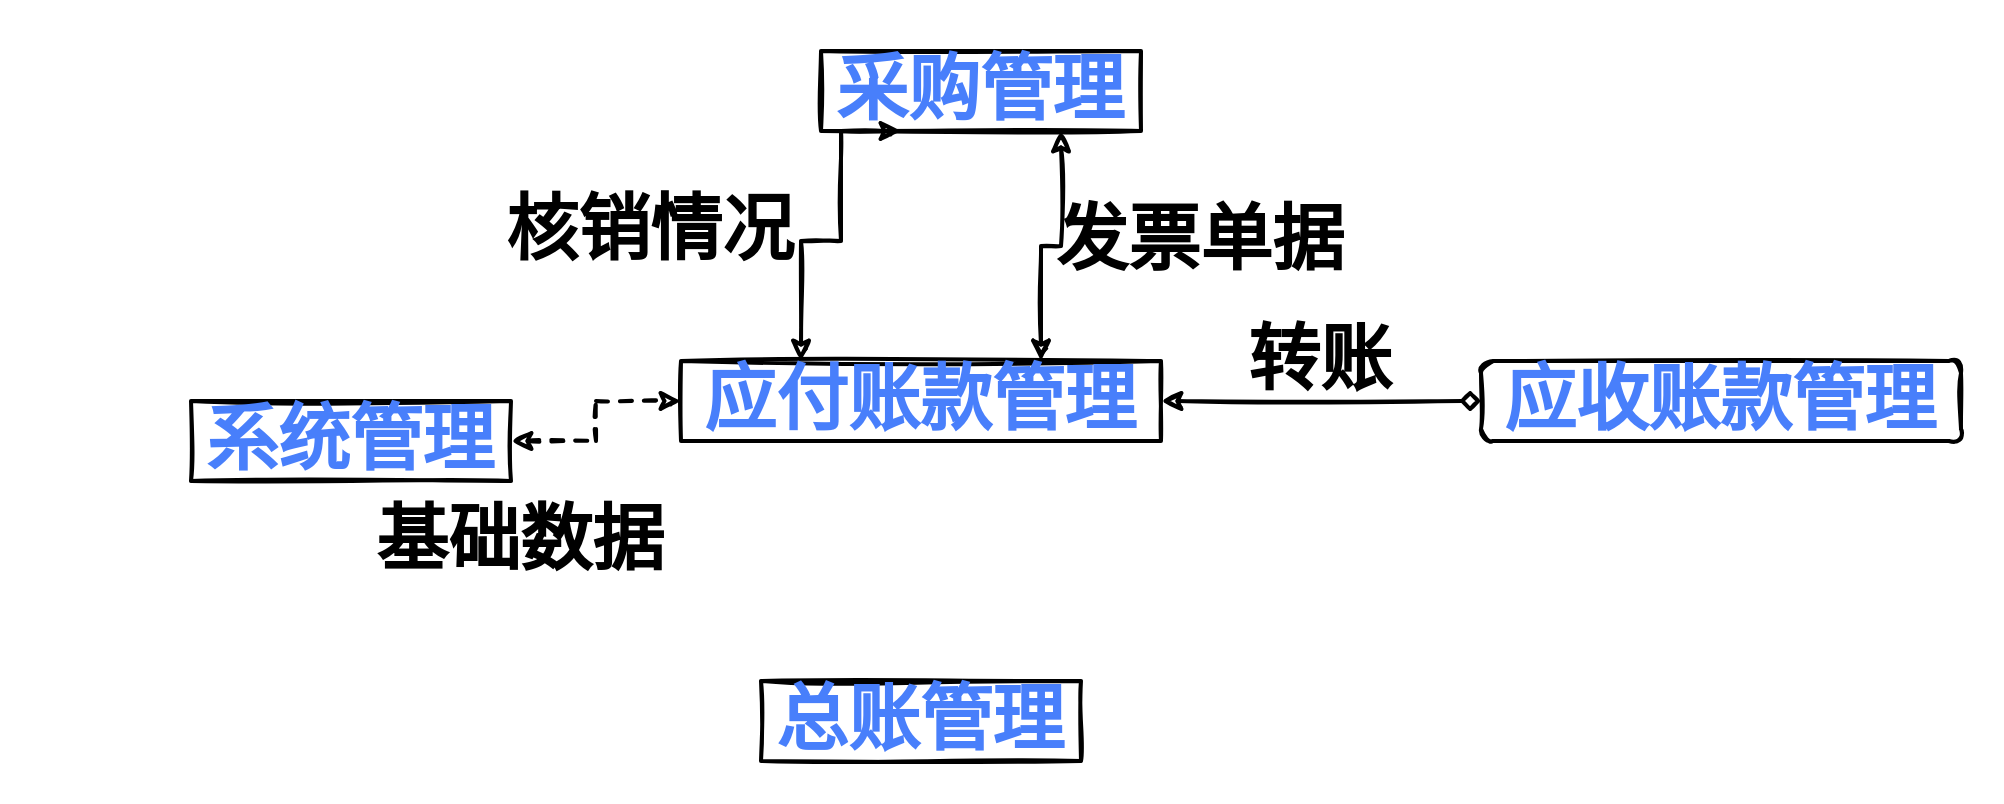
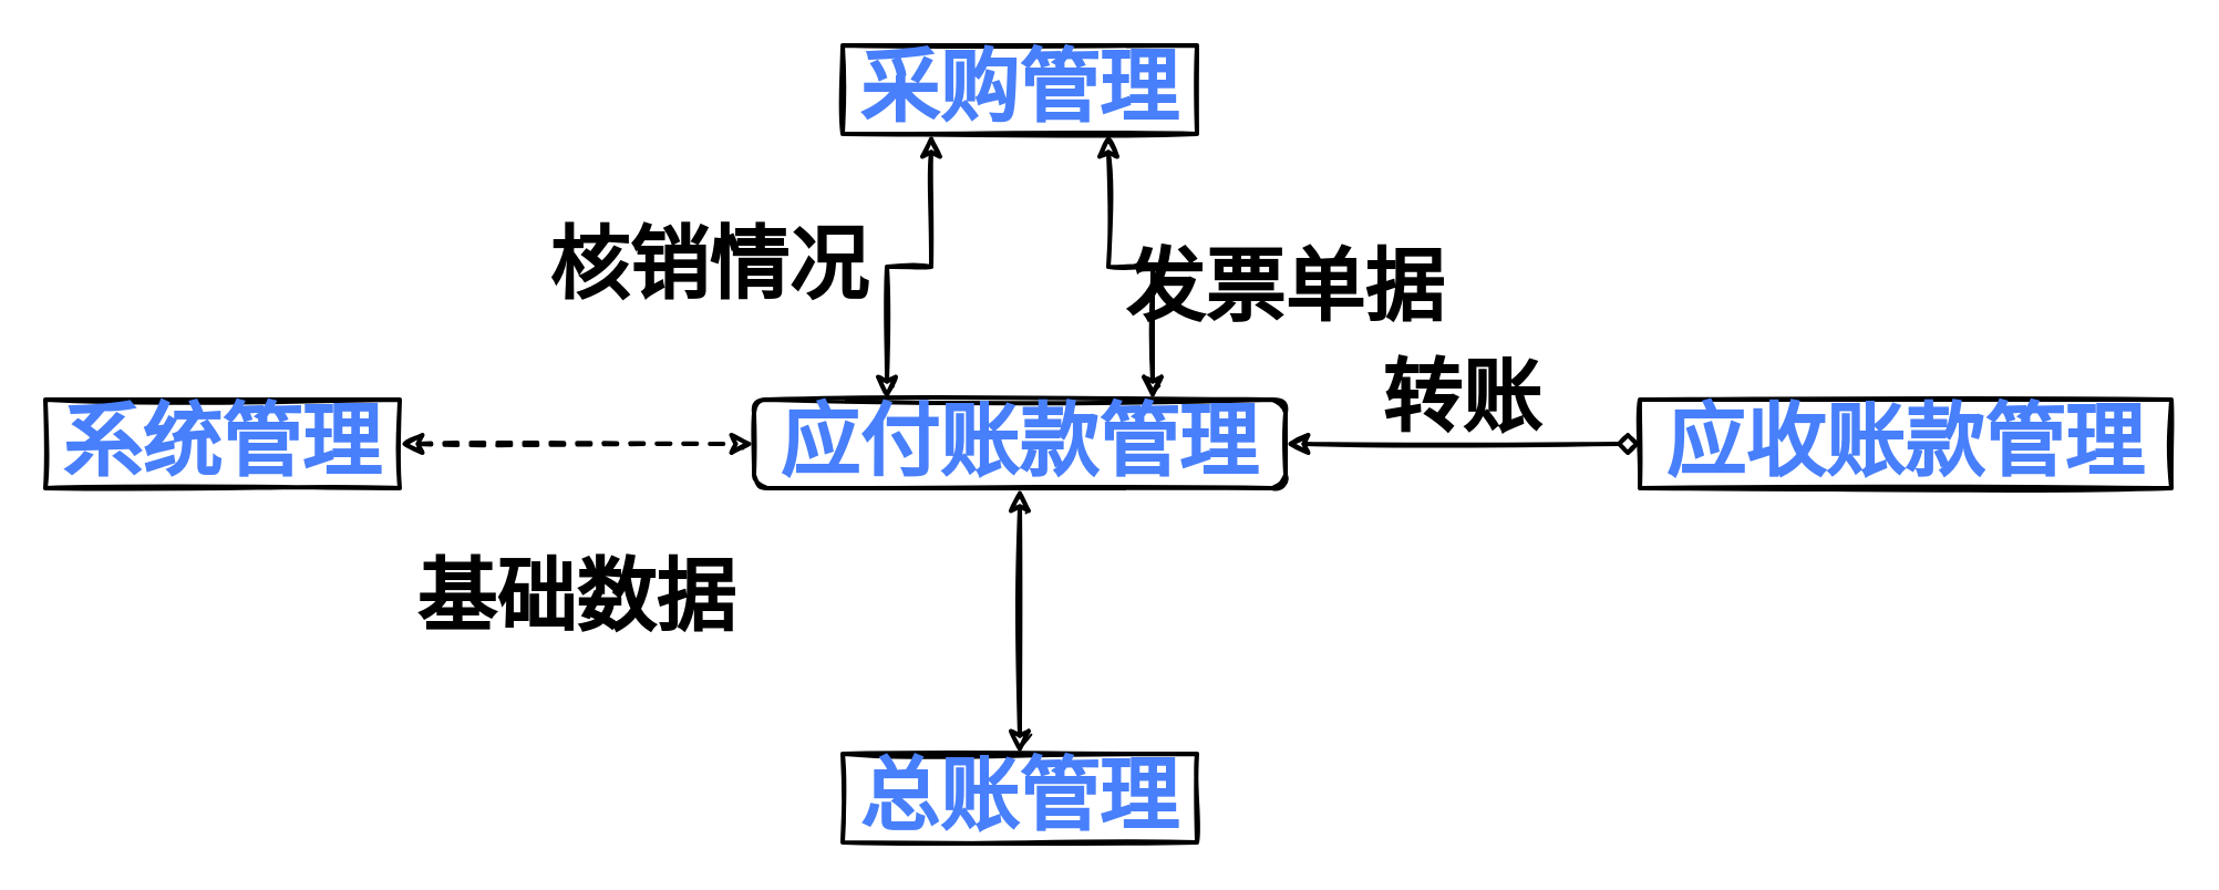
- <mxCell id="10" value="采购管理" style="rounded=0;whiteSpace=wrap;html=1;sketch=1;fontFamily=FZJingLeiS-R-GB;fontSize=36;fontColor=#487FFB;strokeWidth=2;fillColor=none;fontStyle=1" vertex="1" parent="2"><mxGeometry x="390" y="5" width="160" height="40" as="geometry" /></mxCell>
+ <mxCell id="10" value="采购管理" style="rounded=0;whiteSpace=wrap;html=1;sketch=1;fontFamily=FZJingLeiS-R-GB;fontSize=36;fontColor=#487FFB;strokeWidth=2;fillColor=none;fontStyle=1" vertex="1" parent="2"><mxGeometry x="360" width="160" height="40" as="geometry" /></mxCell>
- <mxCell id="13" value="&lt;b&gt;&lt;font style=&quot;font-size: 36px&quot; face=&quot;FZJingLeiS-R-GB&quot;&gt;核销情况&lt;br&gt;&lt;/font&gt;&lt;/b&gt;" style="text;html=1;strokeColor=none;fillColor=none;align=center;verticalAlign=middle;whiteSpace=wrap;rounded=0;" vertex="1" parent="2"><mxGeometry x="225" y="75" width="160" height="40" as="geometry" /></mxCell>
+ <mxCell id="13" value="&lt;b&gt;&lt;font style=&quot;font-size: 36px&quot; face=&quot;FZJingLeiS-R-GB&quot;&gt;核销情况&lt;br&gt;&lt;/font&gt;&lt;/b&gt;" style="text;html=1;strokeColor=none;fillColor=none;align=center;verticalAlign=middle;whiteSpace=wrap;rounded=0;" vertex="1" parent="2"><mxGeometry x="220" y="80" width="160" height="40" as="geometry" /></mxCell>
- <mxCell id="14" value="&lt;b&gt;&lt;font style=&quot;font-size: 36px&quot; face=&quot;FZJingLeiS-R-GB&quot;&gt;发票单据&lt;br&gt;&lt;/font&gt;&lt;/b&gt;" style="text;html=1;strokeColor=none;fillColor=none;align=center;verticalAlign=middle;whiteSpace=wrap;rounded=0;" vertex="1" parent="2"><mxGeometry x="500" y="80" width="160" height="40" as="geometry" /></mxCell>
+ <mxCell id="14" value="&lt;b&gt;&lt;font style=&quot;font-size: 36px&quot; face=&quot;FZJingLeiS-R-GB&quot;&gt;发票单据&lt;br&gt;&lt;/font&gt;&lt;/b&gt;" style="text;html=1;strokeColor=none;fillColor=none;align=center;verticalAlign=middle;whiteSpace=wrap;rounded=0;" vertex="1" parent="2"><mxGeometry x="480" y="90" width="160" height="40" as="geometry" /></mxCell>
- <mxCell id="4" value="应付账款管理" style="rounded=0;whiteSpace=wrap;html=1;sketch=1;fontFamily=FZJingLeiS-R-GB;fontSize=36;fontColor=#487FFB;strokeWidth=2;fillColor=none;fontStyle=1" vertex="1" parent="2"><mxGeometry x="320" y="160" width="240" height="40" as="geometry" /></mxCell>
+ <mxCell id="4" value="应付账款管理" style="whiteSpace=wrap;html=1;sketch=1;fontFamily=FZJingLeiS-R-GB;fontSize=36;fontColor=#487FFB;strokeWidth=2;fillColor=none;fontStyle=1;rounded=1;" vertex="1" parent="2"><mxGeometry x="320" y="160" width="240" height="40" as="geometry" /></mxCell>
- <mxCell id="11" value="应收账款管理" style="whiteSpace=wrap;html=1;sketch=1;fontFamily=FZJingLeiS-R-GB;fontSize=36;fontColor=#487FFB;strokeWidth=2;fillColor=none;fontStyle=1;rounded=1;" vertex="1" parent="2"><mxGeometry x="720" y="160" width="240" height="40" as="geometry" /></mxCell>
+ <mxCell id="11" value="应收账款管理" style="rounded=0;whiteSpace=wrap;html=1;sketch=1;fontFamily=FZJingLeiS-R-GB;fontSize=36;fontColor=#487FFB;strokeWidth=2;fillColor=none;fontStyle=1" vertex="1" parent="2"><mxGeometry x="720" y="160" width="240" height="40" as="geometry" /></mxCell>
- <mxCell id="3" value="系统管理" style="rounded=0;whiteSpace=wrap;html=1;sketch=1;fontFamily=FZJingLeiS-R-GB;fontSize=36;fontColor=#487FFB;strokeWidth=2;fillColor=none;fontStyle=1" vertex="1" parent="2"><mxGeometry x="75" y="180" width="160" height="40" as="geometry" /></mxCell>
+ <mxCell id="3" value="系统管理" style="rounded=0;whiteSpace=wrap;html=1;sketch=1;fontFamily=FZJingLeiS-R-GB;fontSize=36;fontColor=#487FFB;strokeWidth=2;fillColor=none;fontStyle=1" vertex="1" parent="2"><mxGeometry y="160" width="160" height="40" as="geometry" /></mxCell>
+ <mxCell id="7" style="edgeStyle=orthogonalEdgeStyle;rounded=0;sketch=1;orthogonalLoop=1;jettySize=auto;html=1;exitX=0.5;exitY=1;exitDx=0;exitDy=0;entryX=0.5;entryY=0;entryDx=0;entryDy=0;fontFamily=FZJingLeiS-R-GB;fontSize=36;startArrow=classic;startFill=1;strokeWidth=2;" edge="1" parent="2" source="4" target="6"><mxGeometry relative="1" as="geometry" /></mxCell>
